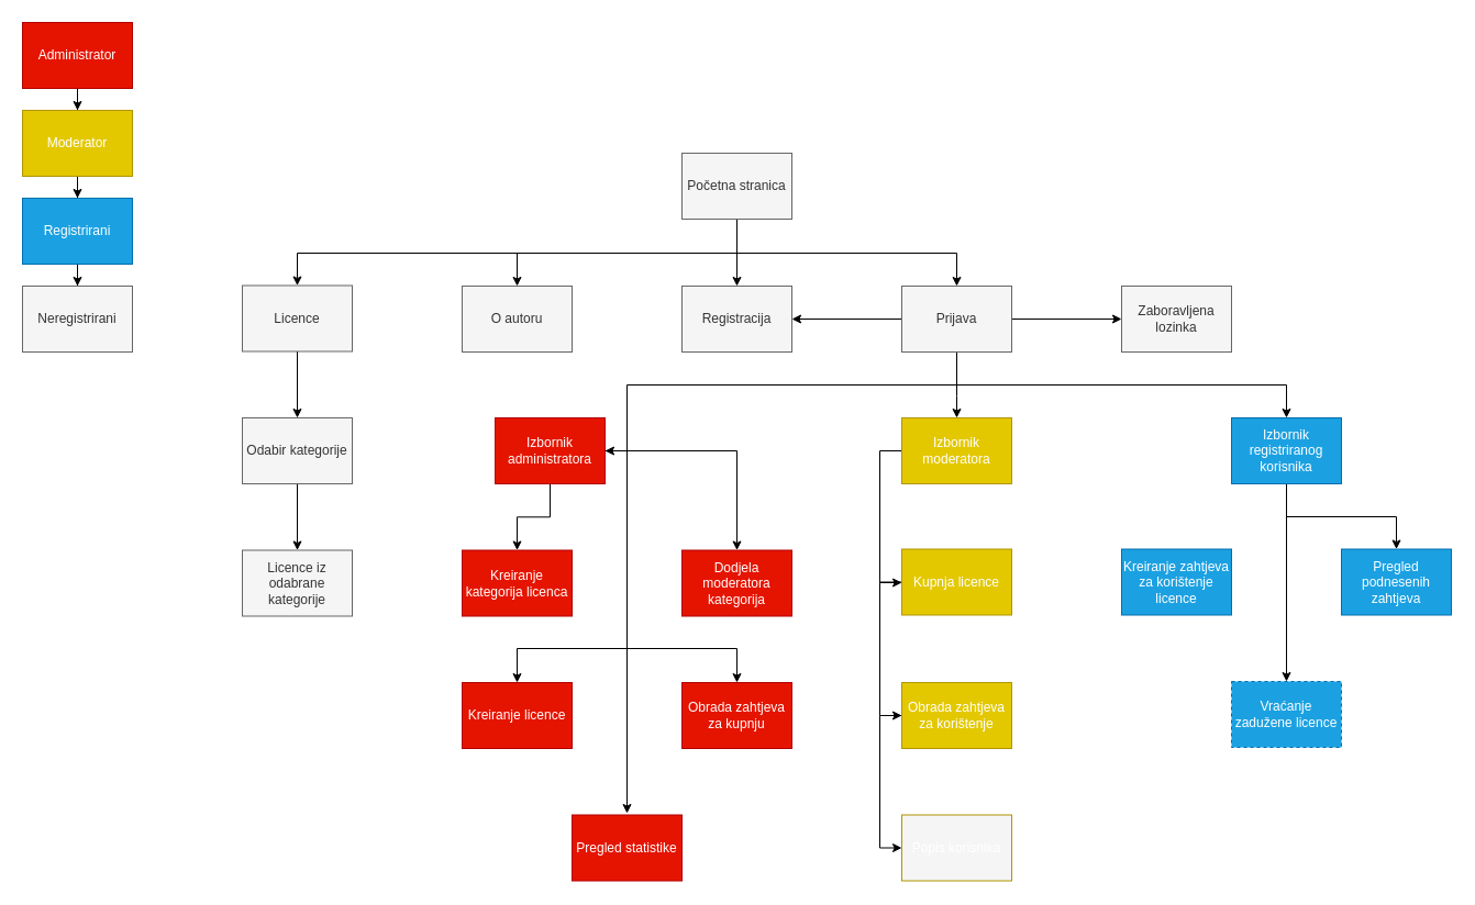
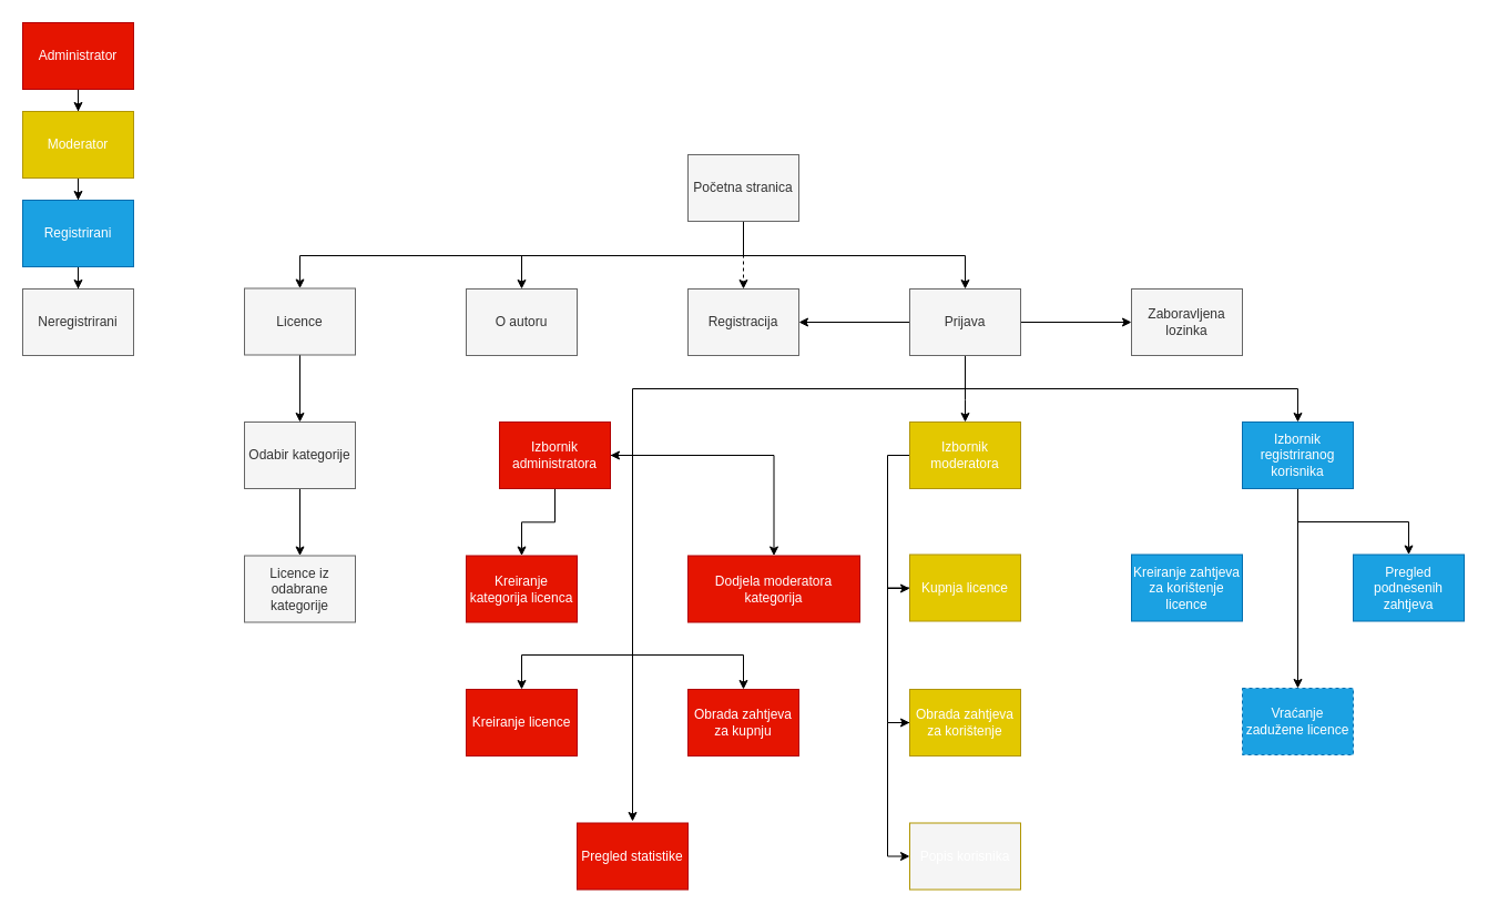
- <mxCell id="9" style="edgeStyle=orthogonalEdgeStyle;rounded=0;orthogonalLoop=1;jettySize=auto;html=1;" edge="1" parent="1" source="13" target="20"><mxGeometry relative="1" as="geometry"><Array as="points"><mxPoint x="670" y="220" /><mxPoint x="670" y="220" /></Array></mxGeometry></mxCell>
+ <mxCell id="9" style="edgeStyle=orthogonalEdgeStyle;rounded=0;orthogonalLoop=1;jettySize=auto;html=1;dashed=1;" edge="1" parent="1" source="13" target="20"><mxGeometry relative="1" as="geometry"><Array as="points"><mxPoint x="670" y="220" /><mxPoint x="670" y="220" /></Array></mxGeometry></mxCell>
- <mxCell id="50" value="Dodjela moderatora kategorija" style="whiteSpace=wrap;html=1;align=center;verticalAlign=middle;container=1;recursiveResize=0;treeFolding=1;fillColor=#e51400;strokeColor=#B20000;fontColor=#ffffff;" vertex="1" parent="1"><mxGeometry x="620" y="500.5" width="100" height="60" as="geometry" /></mxCell>
+ <mxCell id="50" value="Dodjela moderatora kategorija" style="whiteSpace=wrap;html=1;align=center;verticalAlign=middle;container=1;recursiveResize=0;treeFolding=1;fillColor=#e51400;strokeColor=#B20000;fontColor=#ffffff;" vertex="1" parent="1"><mxGeometry x="620" y="500.5" width="155" height="60" as="geometry" /></mxCell>
